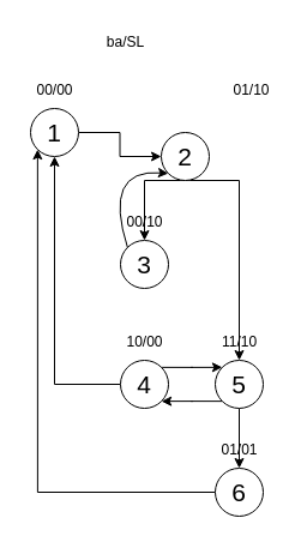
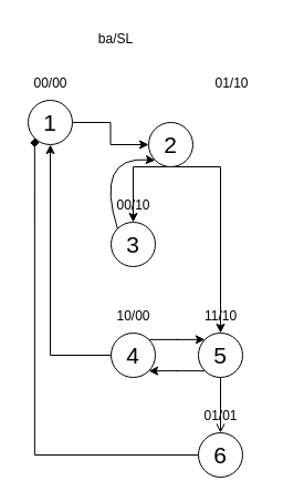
- <mxCell id="19" style="edgeStyle=orthogonalEdgeStyle;rounded=0;orthogonalLoop=1;jettySize=auto;html=1;exitX=0;exitY=0.5;exitDx=0;exitDy=0;entryX=0;entryY=1;entryDx=0;entryDy=0;" edge="1" parent="1" source="20" target="4"><mxGeometry relative="1" as="geometry" /></mxCell>
+ <mxCell id="19" style="edgeStyle=orthogonalEdgeStyle;rounded=0;orthogonalLoop=1;jettySize=auto;html=1;exitX=0;exitY=0.5;exitDx=0;exitDy=0;entryX=0;entryY=1;entryDx=0;entryDy=0;endArrow=diamond;" edge="1" parent="1" source="20" target="4"><mxGeometry relative="1" as="geometry" /></mxCell>
- <mxCell id="15" style="edgeStyle=orthogonalEdgeStyle;rounded=0;orthogonalLoop=1;jettySize=auto;html=1;exitX=0.5;exitY=1;exitDx=0;exitDy=0;" edge="1" parent="1" source="17" target="20"><mxGeometry relative="1" as="geometry" /></mxCell>
+ <mxCell id="15" style="edgeStyle=orthogonalEdgeStyle;rounded=0;orthogonalLoop=1;jettySize=auto;html=1;exitX=0.5;exitY=1;exitDx=0;exitDy=0;endArrow=open;" edge="1" parent="1" source="17" target="20"><mxGeometry relative="1" as="geometry" /></mxCell>
